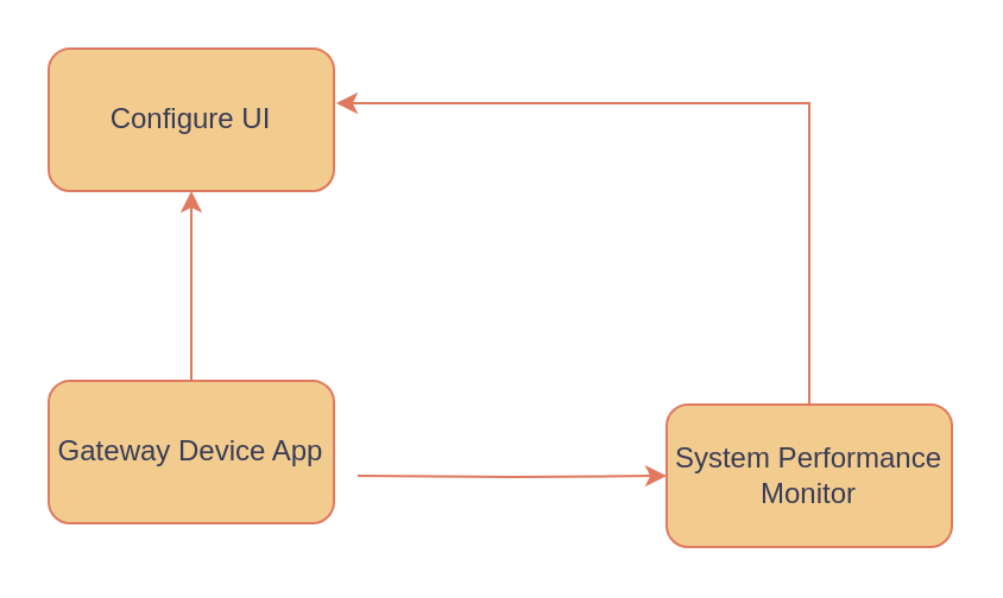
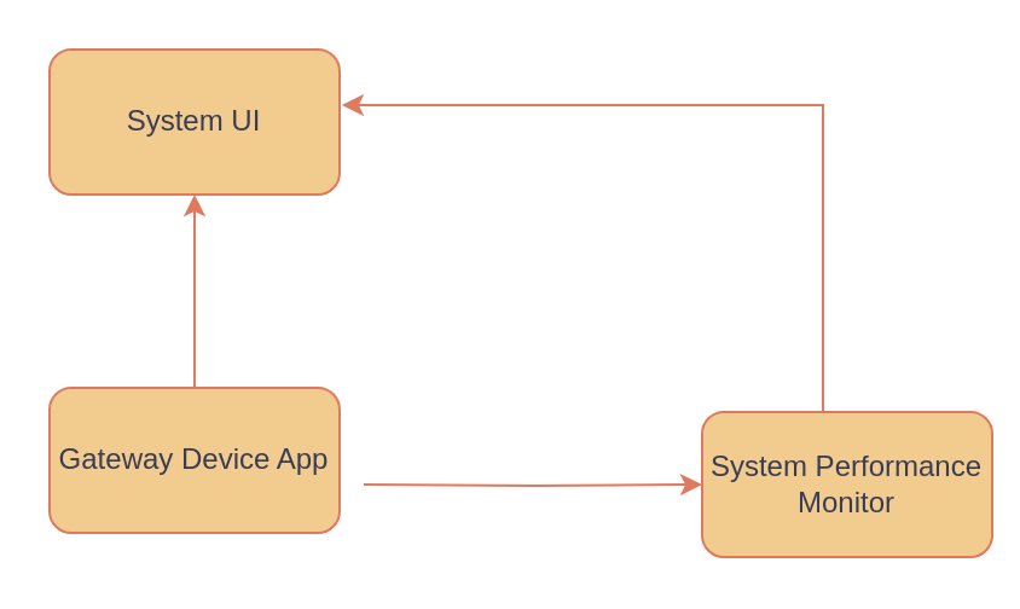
- <mxCell id="5" value="Configure UI" style="rounded=1;whiteSpace=wrap;html=1;labelBackgroundColor=none;fillColor=#F2CC8F;strokeColor=#E07A5F;fontColor=#393C56;" vertex="1" parent="1"><mxGeometry x="20" y="20" width="120" height="60" as="geometry" /></mxCell>
+ <mxCell id="5" value="System UI" style="rounded=1;whiteSpace=wrap;html=1;labelBackgroundColor=none;fillColor=#F2CC8F;strokeColor=#E07A5F;fontColor=#393C56;" vertex="1" parent="1"><mxGeometry x="20" y="20" width="120" height="60" as="geometry" /></mxCell>
- <mxCell id="4" value="System Performance Monitor" style="rounded=1;whiteSpace=wrap;html=1;labelBackgroundColor=none;fillColor=#F2CC8F;strokeColor=#E07A5F;fontColor=#393C56;" vertex="1" parent="1"><mxGeometry x="280" y="170" width="120" height="60" as="geometry" /></mxCell>
+ <mxCell id="4" value="System Performance Monitor" style="rounded=1;whiteSpace=wrap;html=1;labelBackgroundColor=none;fillColor=#F2CC8F;strokeColor=#E07A5F;fontColor=#393C56;" vertex="1" parent="1"><mxGeometry x="290" y="170" width="120" height="60" as="geometry" /></mxCell>
